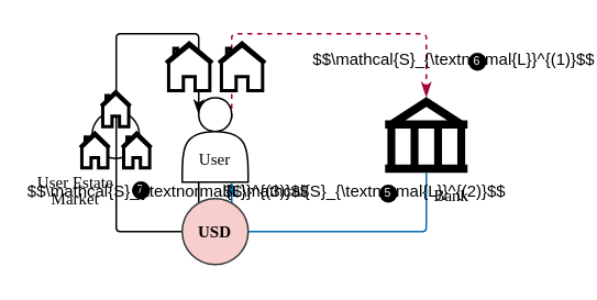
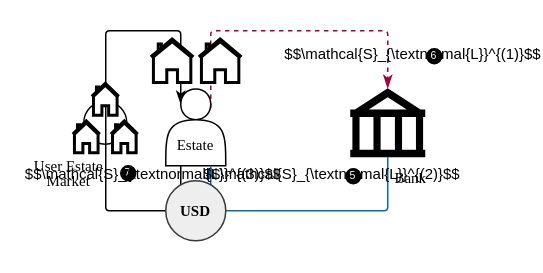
- <mxCell id="5" value="&lt;font style=&quot;font-size: 10px;&quot;&gt;&lt;br&gt;&lt;font style=&quot;font-size: 10px;&quot;&gt;&lt;br&gt;User&lt;/font&gt;&lt;/font&gt;" style="shape=actor;whiteSpace=wrap;html=1;fontSize=10;fontFamily=Times New Roman;verticalAlign=middle;" parent="1" vertex="1"><mxGeometry x="110" y="58.75" width="40" height="51.25" as="geometry" /></mxCell>
+ <mxCell id="5" value="&lt;font style=&quot;font-size: 10px;&quot;&gt;&lt;br&gt;&lt;font style=&quot;font-size: 10px;&quot;&gt;&lt;br&gt;Estate&lt;/font&gt;&lt;/font&gt;" style="shape=actor;whiteSpace=wrap;html=1;fontSize=10;fontFamily=Times New Roman;verticalAlign=middle;" parent="1" vertex="1"><mxGeometry x="110" y="58.75" width="40" height="51.25" as="geometry" /></mxCell>
- <mxCell id="10" value="&lt;b style=&quot;font-size: 10px;&quot;&gt;USD&lt;/b&gt;" style="ellipse;whiteSpace=wrap;html=1;aspect=fixed;labelBackgroundColor=none;labelBorderColor=none;fillColor=#f8cecc;strokeColor=#36393d;fontSize=10;fontFamily=Times New Roman;" parent="1" vertex="1"><mxGeometry x="110" y="120" width="40" height="40" as="geometry" /></mxCell>
+ <mxCell id="10" value="&lt;b style=&quot;font-size: 10px;&quot;&gt;USD&lt;/b&gt;" style="ellipse;whiteSpace=wrap;html=1;aspect=fixed;labelBackgroundColor=none;labelBorderColor=none;fillColor=#eeeeee;strokeColor=#36393d;fontSize=10;fontFamily=Times New Roman;" parent="1" vertex="1"><mxGeometry x="110" y="120" width="40" height="40" as="geometry" /></mxCell>
